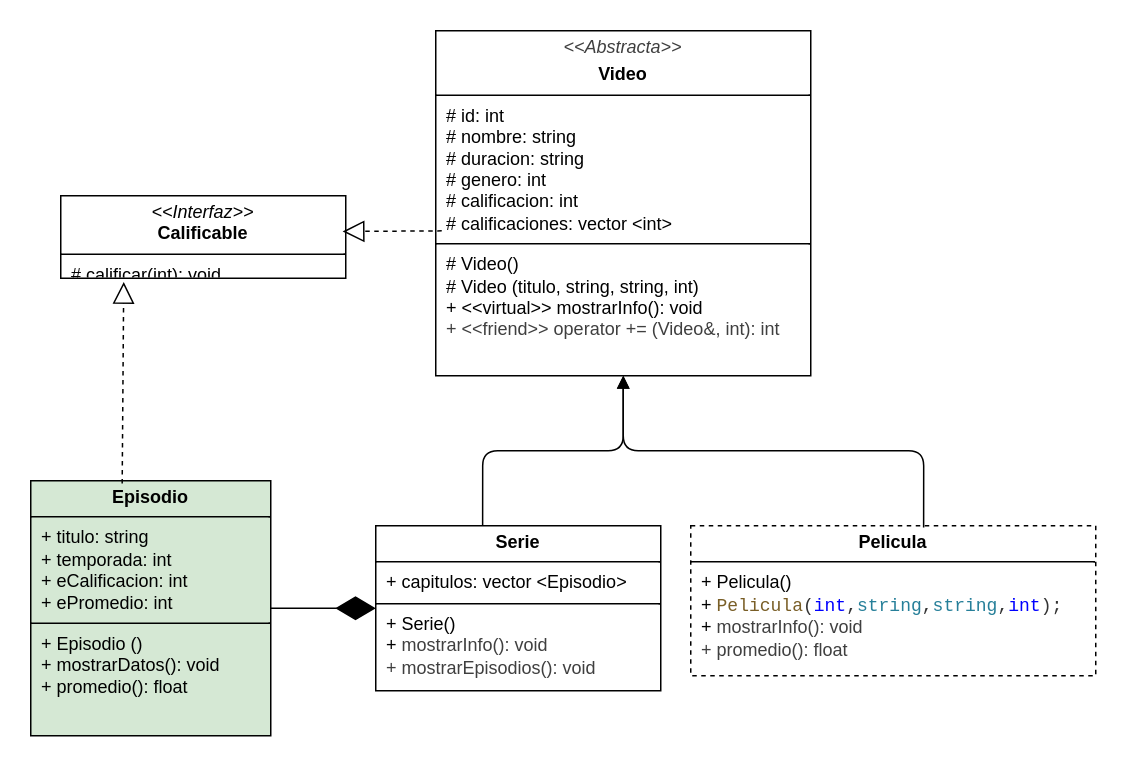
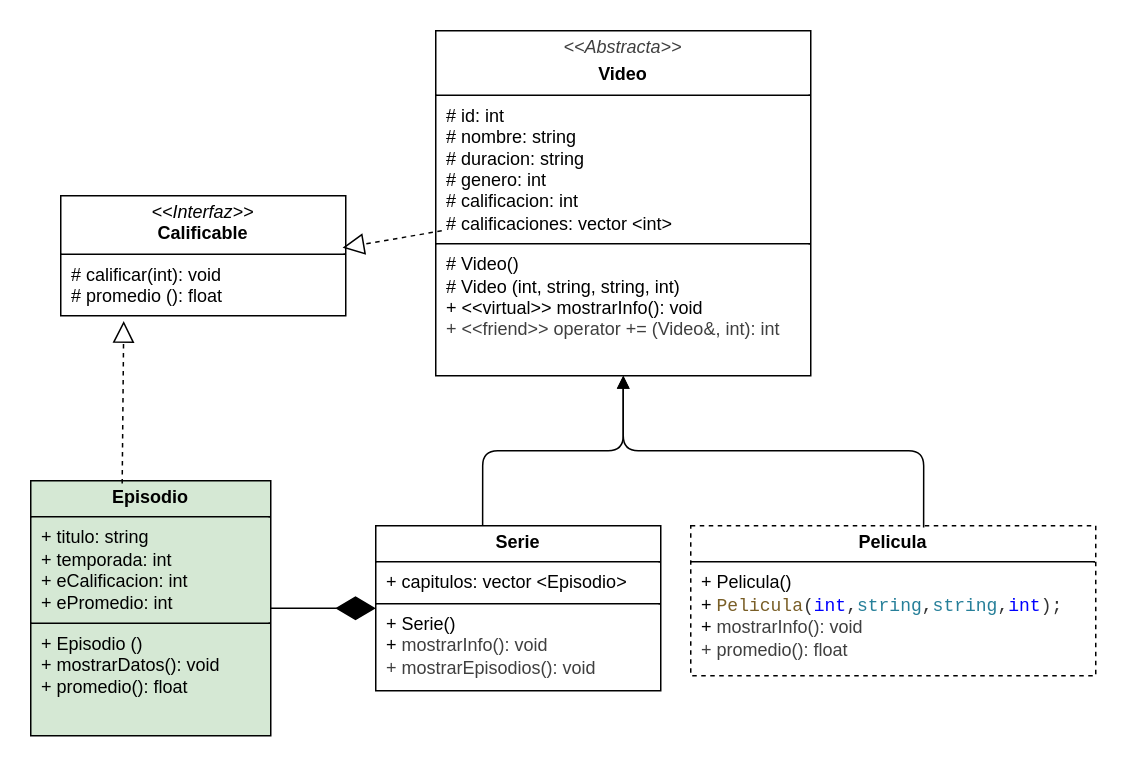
- <mxCell id="3" value="&lt;p style=&quot;margin:0px;margin-top:4px;text-align:center;&quot;&gt;&lt;i style=&quot;background-color: transparent; color: rgb(63, 63, 63); scrollbar-color: light-dark(#e2e2e2, #4b4b4b)&lt;br/&gt;&#09;&#09;&#09;&#09;&#09;light-dark(#fbfbfb, var(--dark-panel-color));&quot;&gt;&amp;lt;&amp;lt;Abstracta&amp;gt;&amp;gt;&lt;/i&gt;&lt;/p&gt;&lt;p style=&quot;margin:0px;margin-top:4px;text-align:center;&quot;&gt;&lt;b&gt;Video&lt;/b&gt;&lt;/p&gt;&lt;hr size=&quot;1&quot; style=&quot;border-style:solid;&quot;&gt;&lt;p style=&quot;margin:0px;margin-left:4px;&quot;&gt;&amp;nbsp;# id: int&lt;/p&gt;&lt;p style=&quot;margin:0px;margin-left:4px;&quot;&gt;&amp;nbsp;# nombre: string&lt;/p&gt;&lt;p style=&quot;margin:0px;margin-left:4px;&quot;&gt;&amp;nbsp;# duracion: string&lt;/p&gt;&lt;p style=&quot;margin:0px;margin-left:4px;&quot;&gt;&amp;nbsp;# genero: int&lt;/p&gt;&lt;p style=&quot;margin:0px;margin-left:4px;&quot;&gt;&amp;nbsp;# calificacion: int&lt;/p&gt;&lt;p style=&quot;margin:0px;margin-left:4px;&quot;&gt;&amp;nbsp;# calificaciones: vector &amp;lt;int&amp;gt;&lt;/p&gt;&lt;hr size=&quot;1&quot; style=&quot;border-style:solid;&quot;&gt;&lt;p style=&quot;margin:0px;margin-left:4px;&quot;&gt;&amp;nbsp;# Video()&lt;/p&gt;&lt;p style=&quot;margin:0px;margin-left:4px;&quot;&gt;&amp;nbsp;# Video (titulo, string, string, int)&lt;/p&gt;&lt;p style=&quot;margin:0px;margin-left:4px;&quot;&gt;&amp;nbsp;+ &amp;lt;&amp;lt;virtual&amp;gt;&amp;gt; mostrarInfo(): void&lt;/p&gt;&lt;p style=&quot;margin:0px;margin-left:4px;&quot;&gt;&amp;nbsp;&lt;span style=&quot;color: rgb(63, 63, 63); background-color: transparent;&quot;&gt;+ &amp;lt;&amp;lt;friend&amp;gt;&amp;gt; operator += (Video&amp;amp;, int): int&lt;/span&gt;&lt;/p&gt;" style="verticalAlign=top;align=left;overflow=fill;html=1;whiteSpace=wrap;" parent="1" vertex="1"><mxGeometry x="290" y="20" width="250" height="230" as="geometry" /></mxCell>
+ <mxCell id="3" value="&lt;p style=&quot;margin:0px;margin-top:4px;text-align:center;&quot;&gt;&lt;i style=&quot;background-color: transparent; color: rgb(63, 63, 63); scrollbar-color: light-dark(#e2e2e2, #4b4b4b)&lt;br/&gt;&#09;&#09;&#09;&#09;&#09;light-dark(#fbfbfb, var(--dark-panel-color));&quot;&gt;&amp;lt;&amp;lt;Abstracta&amp;gt;&amp;gt;&lt;/i&gt;&lt;/p&gt;&lt;p style=&quot;margin:0px;margin-top:4px;text-align:center;&quot;&gt;&lt;b&gt;Video&lt;/b&gt;&lt;/p&gt;&lt;hr size=&quot;1&quot; style=&quot;border-style:solid;&quot;&gt;&lt;p style=&quot;margin:0px;margin-left:4px;&quot;&gt;&amp;nbsp;# id: int&lt;/p&gt;&lt;p style=&quot;margin:0px;margin-left:4px;&quot;&gt;&amp;nbsp;# nombre: string&lt;/p&gt;&lt;p style=&quot;margin:0px;margin-left:4px;&quot;&gt;&amp;nbsp;# duracion: string&lt;/p&gt;&lt;p style=&quot;margin:0px;margin-left:4px;&quot;&gt;&amp;nbsp;# genero: int&lt;/p&gt;&lt;p style=&quot;margin:0px;margin-left:4px;&quot;&gt;&amp;nbsp;# calificacion: int&lt;/p&gt;&lt;p style=&quot;margin:0px;margin-left:4px;&quot;&gt;&amp;nbsp;# calificaciones: vector &amp;lt;int&amp;gt;&lt;/p&gt;&lt;hr size=&quot;1&quot; style=&quot;border-style:solid;&quot;&gt;&lt;p style=&quot;margin:0px;margin-left:4px;&quot;&gt;&amp;nbsp;# Video()&lt;/p&gt;&lt;p style=&quot;margin:0px;margin-left:4px;&quot;&gt;&amp;nbsp;# Video (int, string, string, int)&lt;/p&gt;&lt;p style=&quot;margin:0px;margin-left:4px;&quot;&gt;&amp;nbsp;+ &amp;lt;&amp;lt;virtual&amp;gt;&amp;gt; mostrarInfo(): void&lt;/p&gt;&lt;p style=&quot;margin:0px;margin-left:4px;&quot;&gt;&amp;nbsp;&lt;span style=&quot;color: rgb(63, 63, 63); background-color: transparent;&quot;&gt;+ &amp;lt;&amp;lt;friend&amp;gt;&amp;gt; operator += (Video&amp;amp;, int): int&lt;/span&gt;&lt;/p&gt;" style="verticalAlign=top;align=left;overflow=fill;html=1;whiteSpace=wrap;" parent="1" vertex="1"><mxGeometry x="290" y="20" width="250" height="230" as="geometry" /></mxCell>
- <mxCell id="2" value="&lt;p style=&quot;margin:0px;margin-top:4px;text-align:center;&quot;&gt;&lt;i&gt;&amp;lt;&amp;lt;Interfaz&amp;gt;&amp;gt;&lt;/i&gt;&lt;br&gt;&lt;b&gt;Calificable&lt;/b&gt;&lt;/p&gt;&lt;hr size=&quot;1&quot; style=&quot;border-style:solid;&quot;&gt;&lt;p style=&quot;margin:0px;margin-left:4px;&quot;&gt;&amp;nbsp;# calificar(int): void&lt;br&gt;&amp;nbsp;# promedio (): float&lt;/p&gt;" style="verticalAlign=top;align=left;overflow=fill;html=1;whiteSpace=wrap;" parent="1" vertex="1"><mxGeometry x="40" y="130" width="190" height="55" as="geometry" /></mxCell>
+ <mxCell id="2" value="&lt;p style=&quot;margin:0px;margin-top:4px;text-align:center;&quot;&gt;&lt;i&gt;&amp;lt;&amp;lt;Interfaz&amp;gt;&amp;gt;&lt;/i&gt;&lt;br&gt;&lt;b&gt;Calificable&lt;/b&gt;&lt;/p&gt;&lt;hr size=&quot;1&quot; style=&quot;border-style:solid;&quot;&gt;&lt;p style=&quot;margin:0px;margin-left:4px;&quot;&gt;&amp;nbsp;# calificar(int): void&lt;br&gt;&amp;nbsp;# promedio (): float&lt;/p&gt;" style="verticalAlign=top;align=left;overflow=fill;html=1;whiteSpace=wrap;" parent="1" vertex="1"><mxGeometry x="40" y="130" width="190" height="80" as="geometry" /></mxCell>
